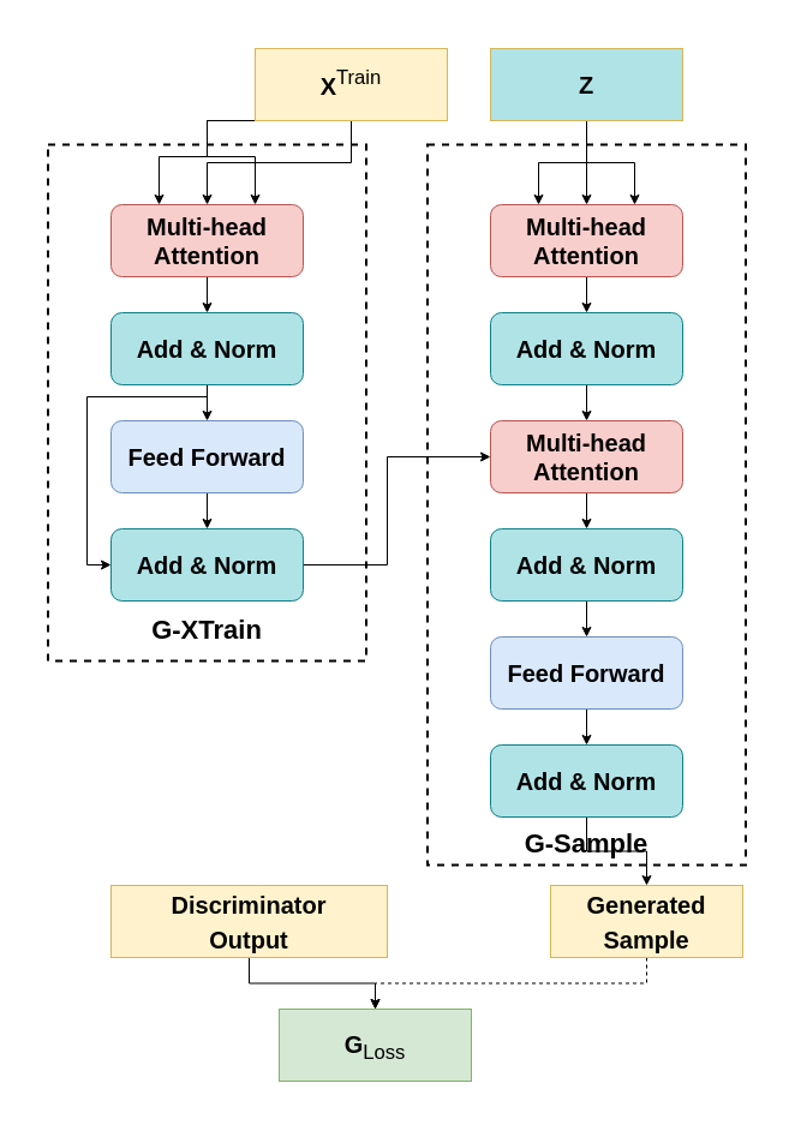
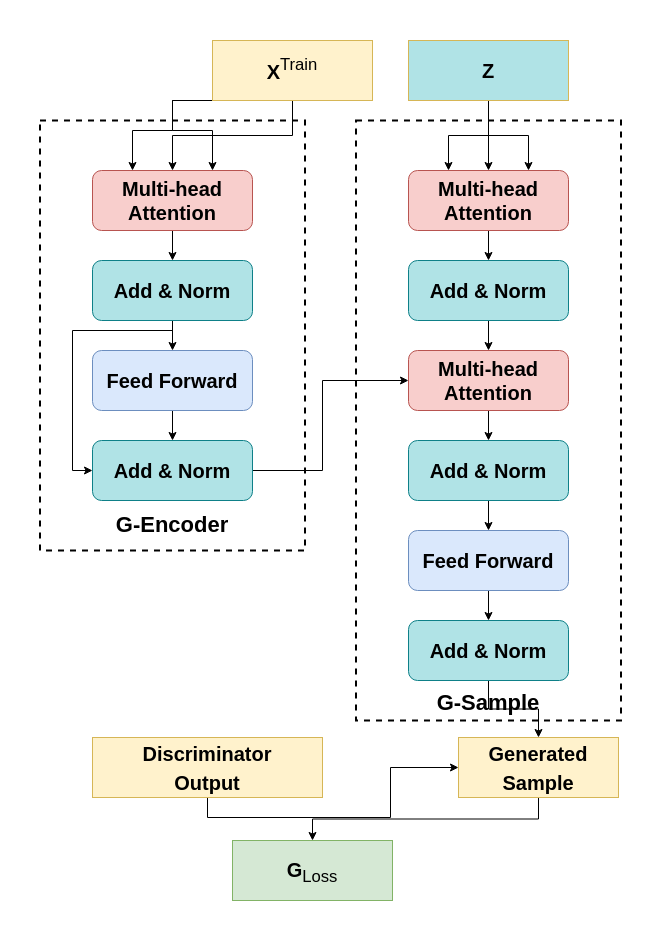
- <mxCell id="33" value="&lt;b&gt;&lt;font style=&quot;font-size: 22px&quot;&gt;G-XTrain&lt;/font&gt;&lt;/b&gt;" style="text;html=1;strokeColor=none;fillColor=none;align=center;verticalAlign=middle;whiteSpace=wrap;rounded=0;dashed=1;" parent="1" vertex="1"><mxGeometry x="97" y="510" width="150" height="30" as="geometry" /></mxCell>
+ <mxCell id="33" value="&lt;b&gt;&lt;font style=&quot;font-size: 22px&quot;&gt;G-Encoder&lt;/font&gt;&lt;/b&gt;" style="text;html=1;strokeColor=none;fillColor=none;align=center;verticalAlign=middle;whiteSpace=wrap;rounded=0;dashed=1;" parent="1" vertex="1"><mxGeometry x="97" y="510" width="150" height="30" as="geometry" /></mxCell>
- <mxCell id="30" style="edgeStyle=orthogonalEdgeStyle;rounded=0;orthogonalLoop=1;jettySize=auto;html=1;exitX=0.5;exitY=1;exitDx=0;exitDy=0;entryX=0.5;entryY=0;entryDx=0;entryDy=0;fontStyle=1" parent="1" source="31" target="32" edge="1"><mxGeometry relative="1" as="geometry" /></mxCell>
+ <mxCell id="30" style="edgeStyle=orthogonalEdgeStyle;rounded=0;orthogonalLoop=1;jettySize=auto;html=1;exitX=0.5;exitY=1;exitDx=0;exitDy=0;fontStyle=1;" parent="1" source="31" target="29" edge="1"><mxGeometry relative="1" as="geometry" /></mxCell>
- <mxCell id="28" style="edgeStyle=orthogonalEdgeStyle;rounded=0;orthogonalLoop=1;jettySize=auto;html=1;exitX=0.5;exitY=1;exitDx=0;exitDy=0;entryX=0.5;entryY=0;entryDx=0;entryDy=0;fontStyle=1;dashed=1;" parent="1" source="29" target="32" edge="1"><mxGeometry relative="1" as="geometry" /></mxCell>
+ <mxCell id="28" style="edgeStyle=orthogonalEdgeStyle;rounded=0;orthogonalLoop=1;jettySize=auto;html=1;exitX=0.5;exitY=1;exitDx=0;exitDy=0;entryX=0.5;entryY=0;entryDx=0;entryDy=0;fontStyle=1" parent="1" source="29" target="32" edge="1"><mxGeometry relative="1" as="geometry" /></mxCell>
